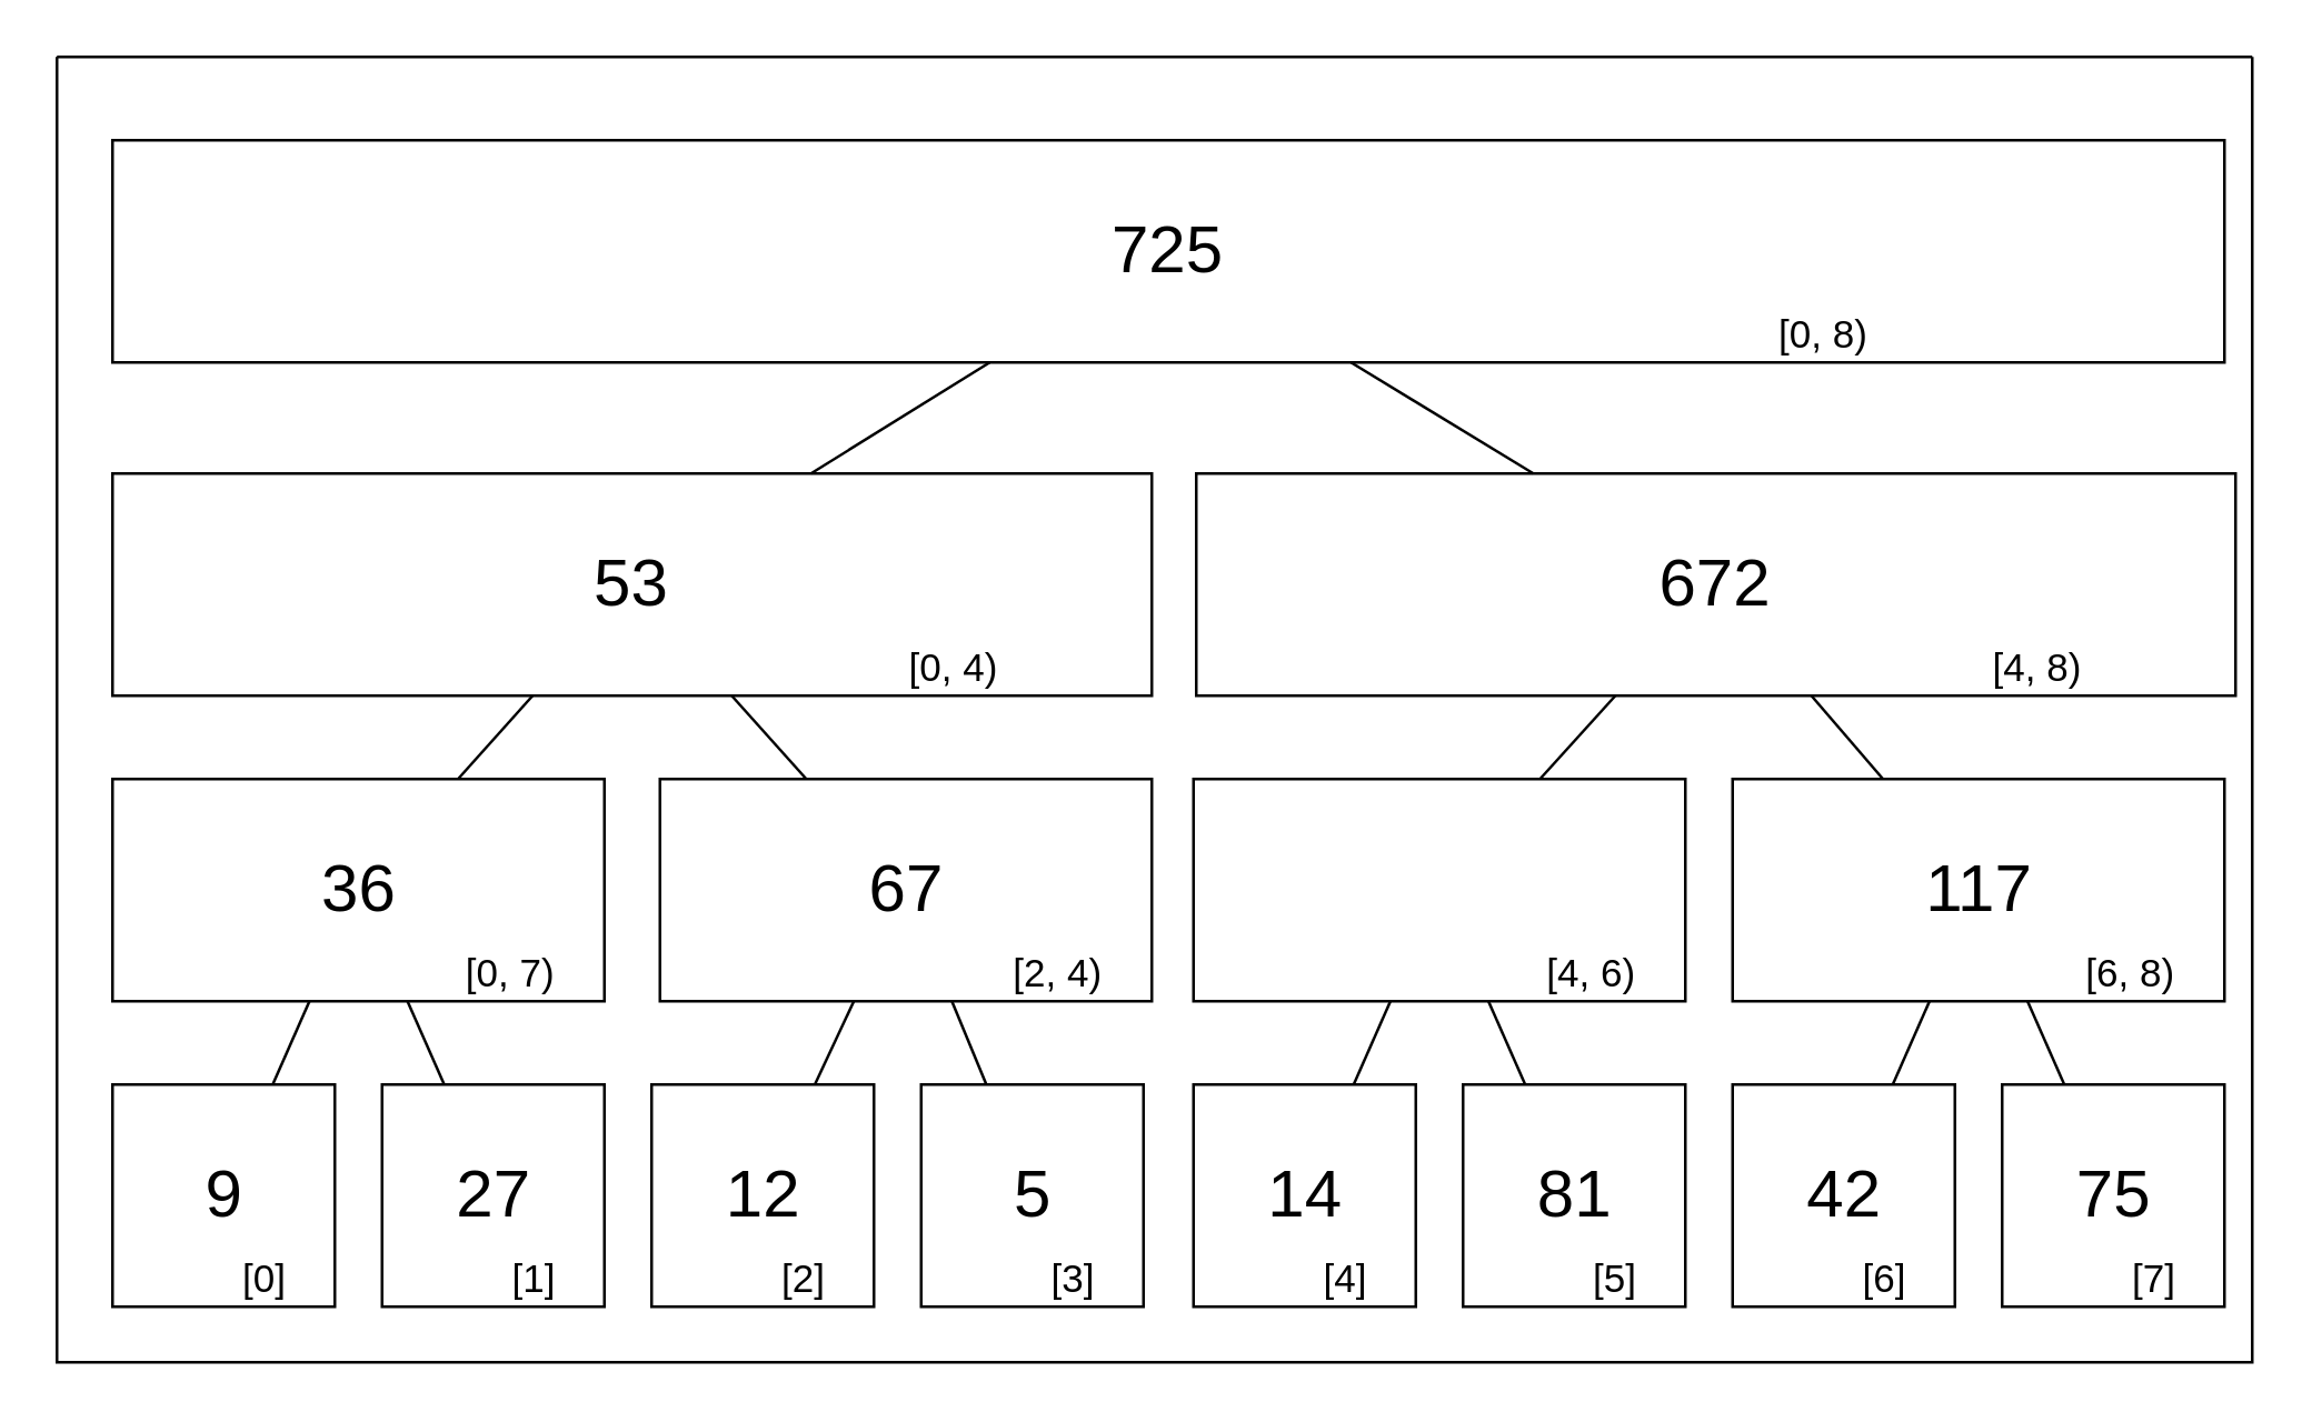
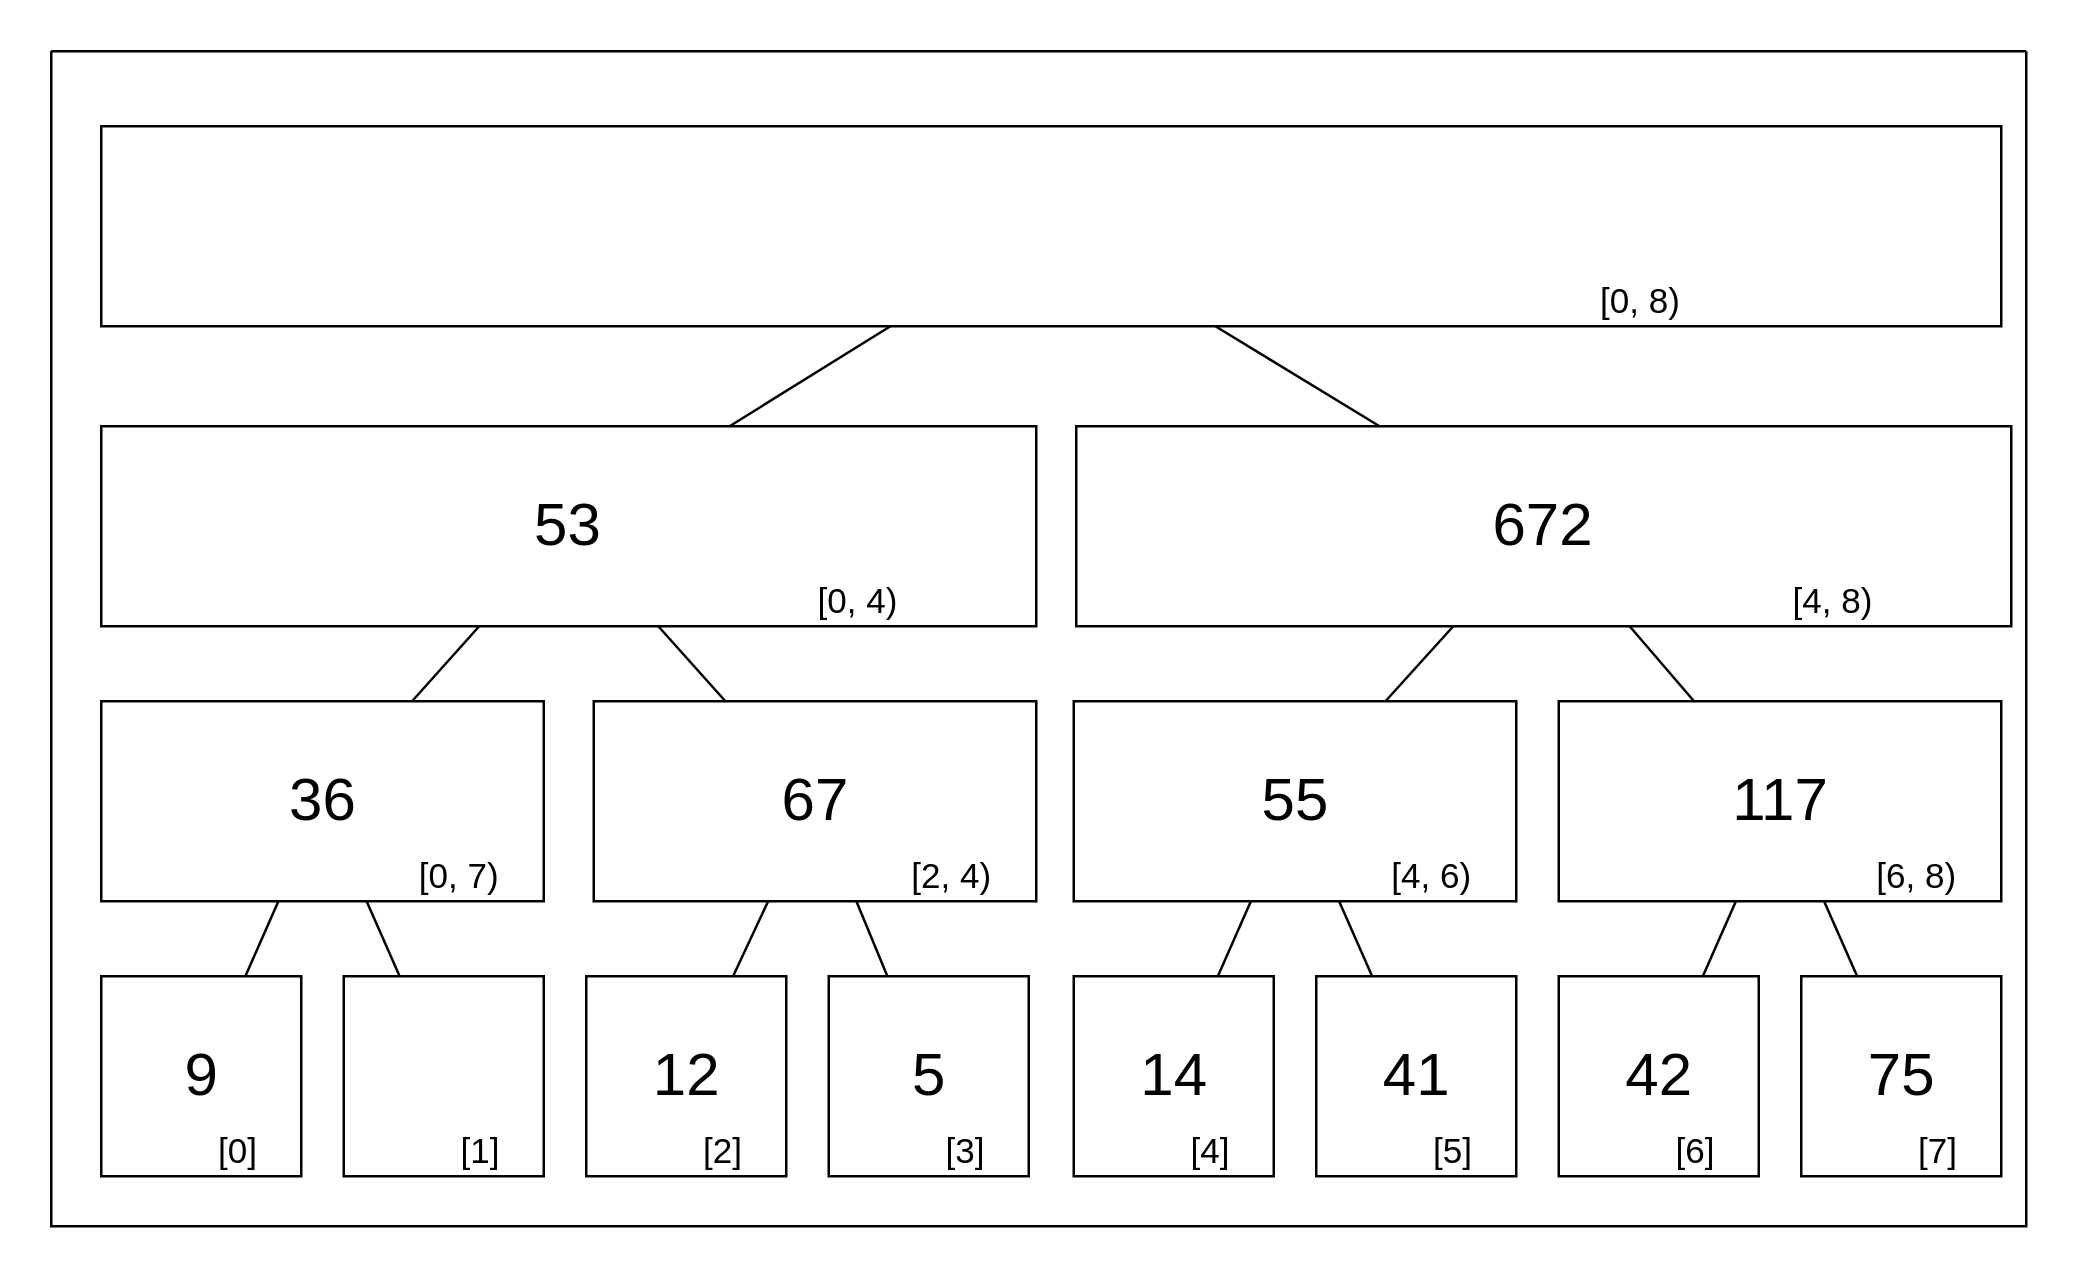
- <mxCell id="60" value="&lt;span style=&quot;font-size: 24px;&quot;&gt;725&lt;/span&gt;" style="text;html=1;align=center;verticalAlign=middle;whiteSpace=wrap;rounded=0;" parent="58" vertex="1"><mxGeometry x="166.25" y="25" width="427.5" height="30" as="geometry" /></mxCell>
+ <mxCell id="44" value="&lt;font style=&quot;font-size: 24px;&quot;&gt;55&lt;/font&gt;" style="text;html=1;align=center;verticalAlign=middle;whiteSpace=wrap;rounded=0;" parent="42" vertex="1"><mxGeometry x="38.719" y="25" width="99.563" height="30" as="geometry" /></mxCell>
- <mxCell id="8" value="&lt;font style=&quot;font-size: 24px;&quot;&gt;27&lt;/font&gt;" style="text;html=1;align=center;verticalAlign=middle;whiteSpace=wrap;rounded=0;" parent="6" vertex="1"><mxGeometry x="17.5" y="25" width="45" height="30" as="geometry" /></mxCell>
- <mxCell id="24" value="&lt;font style=&quot;font-size: 24px;&quot;&gt;81&lt;/font&gt;" style="text;html=1;align=center;verticalAlign=middle;whiteSpace=wrap;rounded=0;" parent="22" vertex="1"><mxGeometry x="17.5" y="25" width="45" height="30" as="geometry" /></mxCell>
+ <mxCell id="24" value="&lt;font style=&quot;font-size: 24px;&quot;&gt;41&lt;/font&gt;" style="text;html=1;align=center;verticalAlign=middle;whiteSpace=wrap;rounded=0;" parent="22" vertex="1"><mxGeometry x="17.5" y="25" width="45" height="30" as="geometry" /></mxCell>
